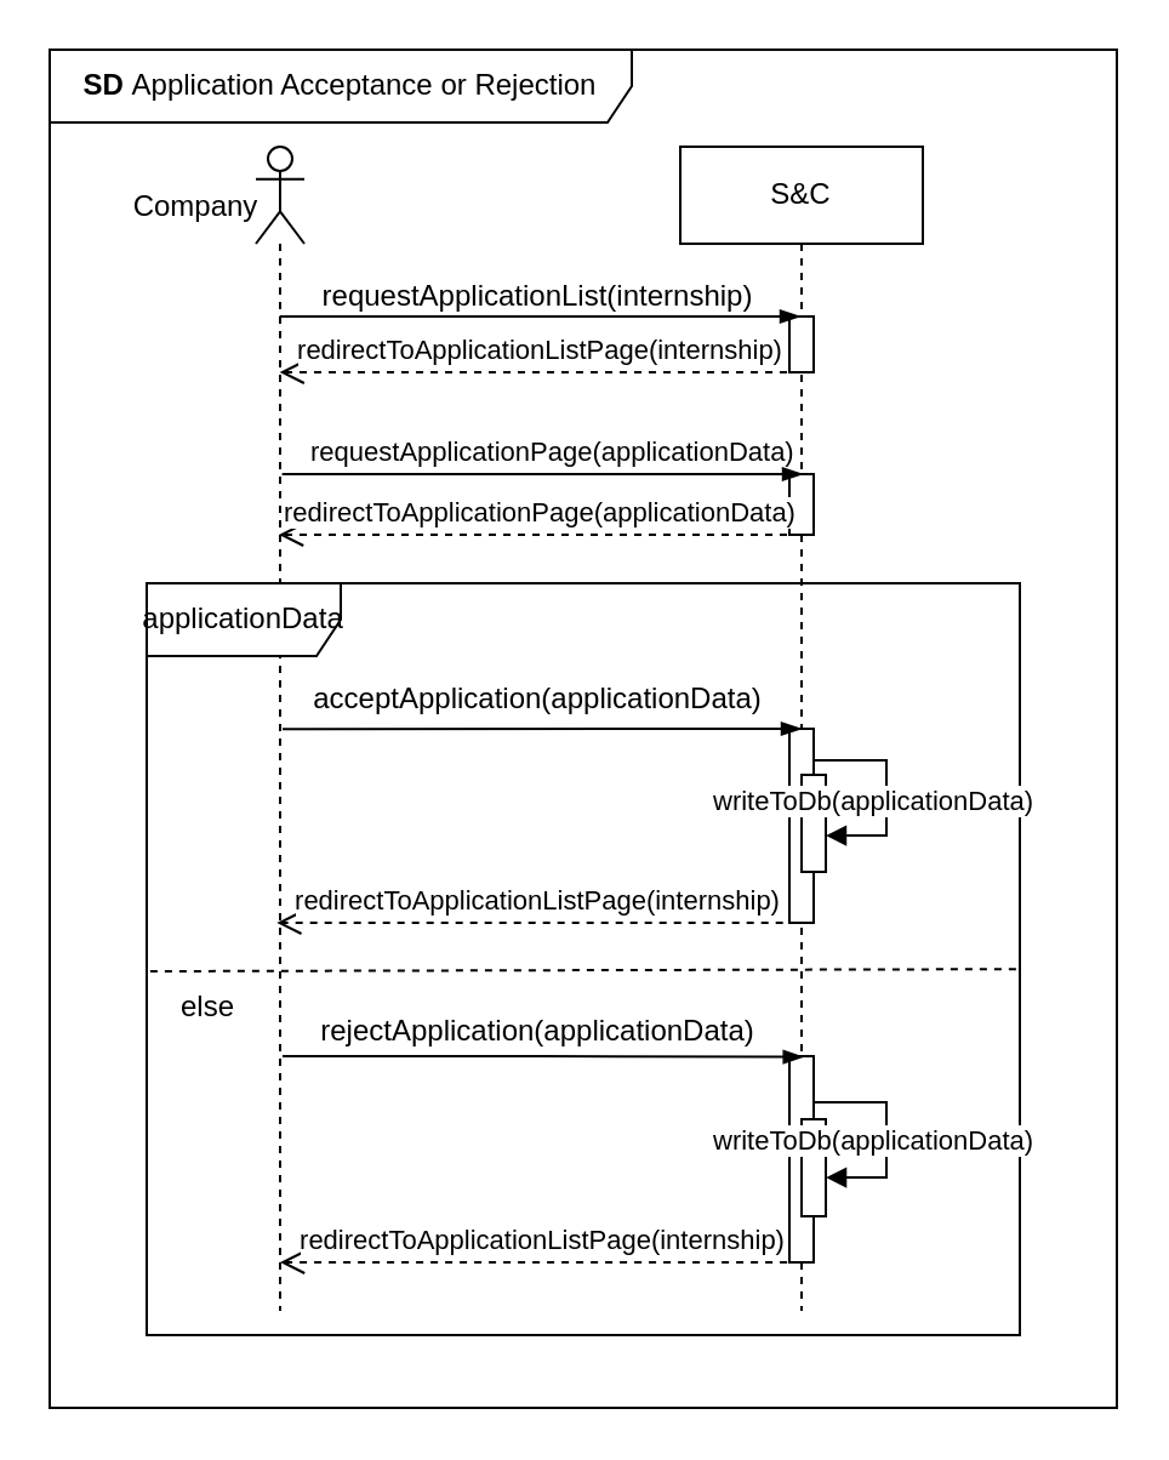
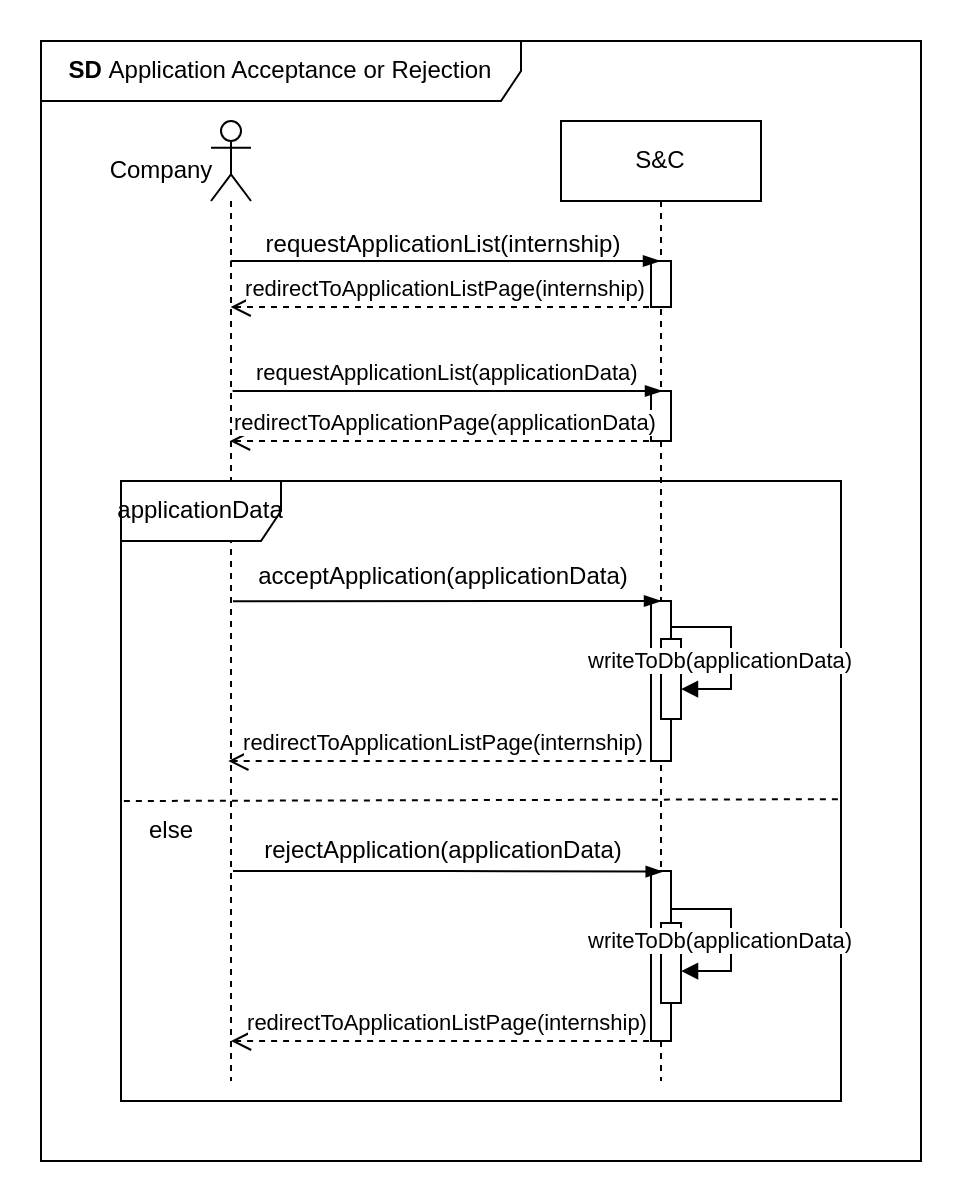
- <mxCell id="25" value="&lt;span style=&quot;caret-color: rgb(0, 0, 0); color: rgb(0, 0, 0); font-family: Helvetica; font-size: 11px; font-style: normal; font-variant-caps: normal; font-weight: 400; letter-spacing: normal; orphans: auto; text-align: center; text-indent: 0px; text-transform: none; white-space: nowrap; widows: auto; word-spacing: 0px; -webkit-text-stroke-width: 0px; background-color: rgb(255, 255, 255); text-decoration: none; display: inline !important; float: none;&quot;&gt;requestApplicationPage(applicationData)&lt;/span&gt;" style="text;whiteSpace=wrap;html=1;" parent="1" vertex="1"><mxGeometry x="126" y="172" width="200" height="29" as="geometry" /></mxCell>
+ <mxCell id="25" value="&lt;span style=&quot;caret-color: rgb(0, 0, 0); color: rgb(0, 0, 0); font-family: Helvetica; font-size: 11px; font-style: normal; font-variant-caps: normal; font-weight: 400; letter-spacing: normal; orphans: auto; text-align: center; text-indent: 0px; text-transform: none; white-space: nowrap; widows: auto; word-spacing: 0px; -webkit-text-stroke-width: 0px; background-color: rgb(255, 255, 255); text-decoration: none; display: inline !important; float: none;&quot;&gt;requestApplicationList(applicationData)&lt;/span&gt;" style="text;whiteSpace=wrap;html=1;" parent="1" vertex="1"><mxGeometry x="126" y="172" width="200" height="29" as="geometry" /></mxCell>
